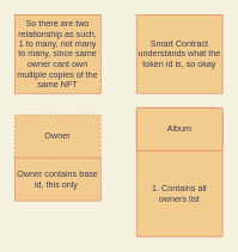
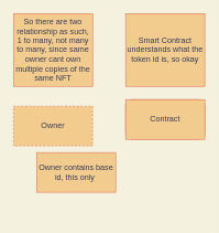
- <mxCell id="3" value="Album" style="rounded=0;whiteSpace=wrap;html=1;fillColor=#F2CC8F;strokeColor=#E07A5F;fontColor=#393C56;" parent="1" vertex="1"><mxGeometry x="190" y="150" width="120" height="60" as="geometry" /></mxCell>
+ <mxCell id="3" value="Contract" style="rounded=0;whiteSpace=wrap;html=1;fillColor=#F2CC8F;strokeColor=#E07A5F;fontColor=#393C56;" parent="1" vertex="1"><mxGeometry x="190" y="150" width="120" height="60" as="geometry" /></mxCell>
- <mxCell id="6" value="Owner contains base id, this only&amp;nbsp;" style="rounded=0;whiteSpace=wrap;html=1;fillColor=#F2CC8F;strokeColor=#E07A5F;fontColor=#393C56;" parent="1" vertex="1"><mxGeometry x="20" y="220" width="120" height="60" as="geometry" /></mxCell>
+ <mxCell id="6" value="Owner contains base id, this only&amp;nbsp;" style="rounded=0;whiteSpace=wrap;html=1;fillColor=#F2CC8F;strokeColor=#E07A5F;fontColor=#393C56;" parent="1" vertex="1"><mxGeometry x="55" y="230" width="120" height="60" as="geometry" /></mxCell>
- <mxCell id="4" value="1. Contains all owners list&lt;br&gt;" style="rounded=0;whiteSpace=wrap;html=1;sketch=0;fontColor=#393C56;strokeColor=#E07A5F;fillColor=#F2CC8F;" parent="1" vertex="1"><mxGeometry x="190" y="210" width="120" height="120" as="geometry" /></mxCell>
